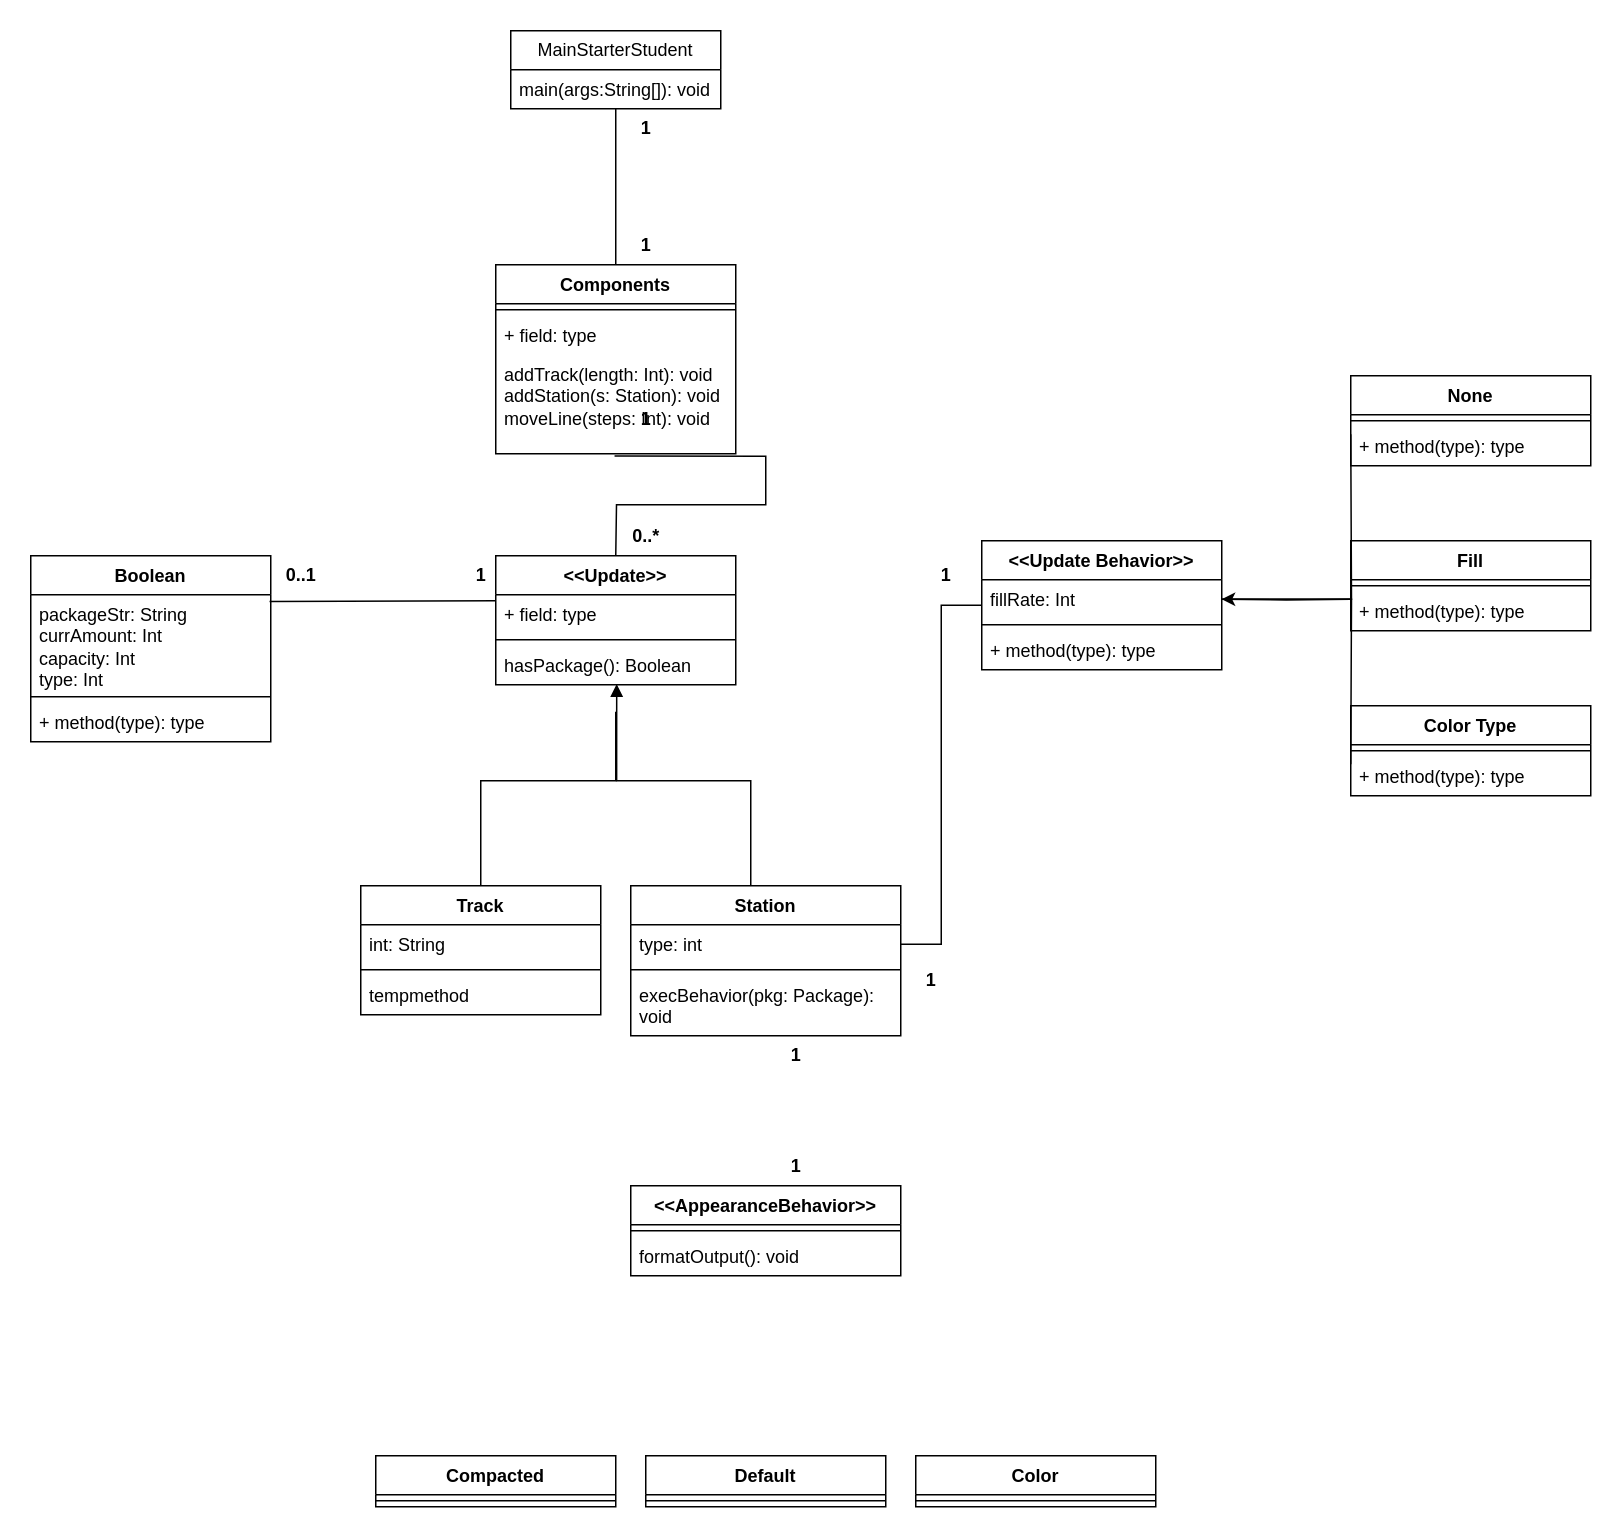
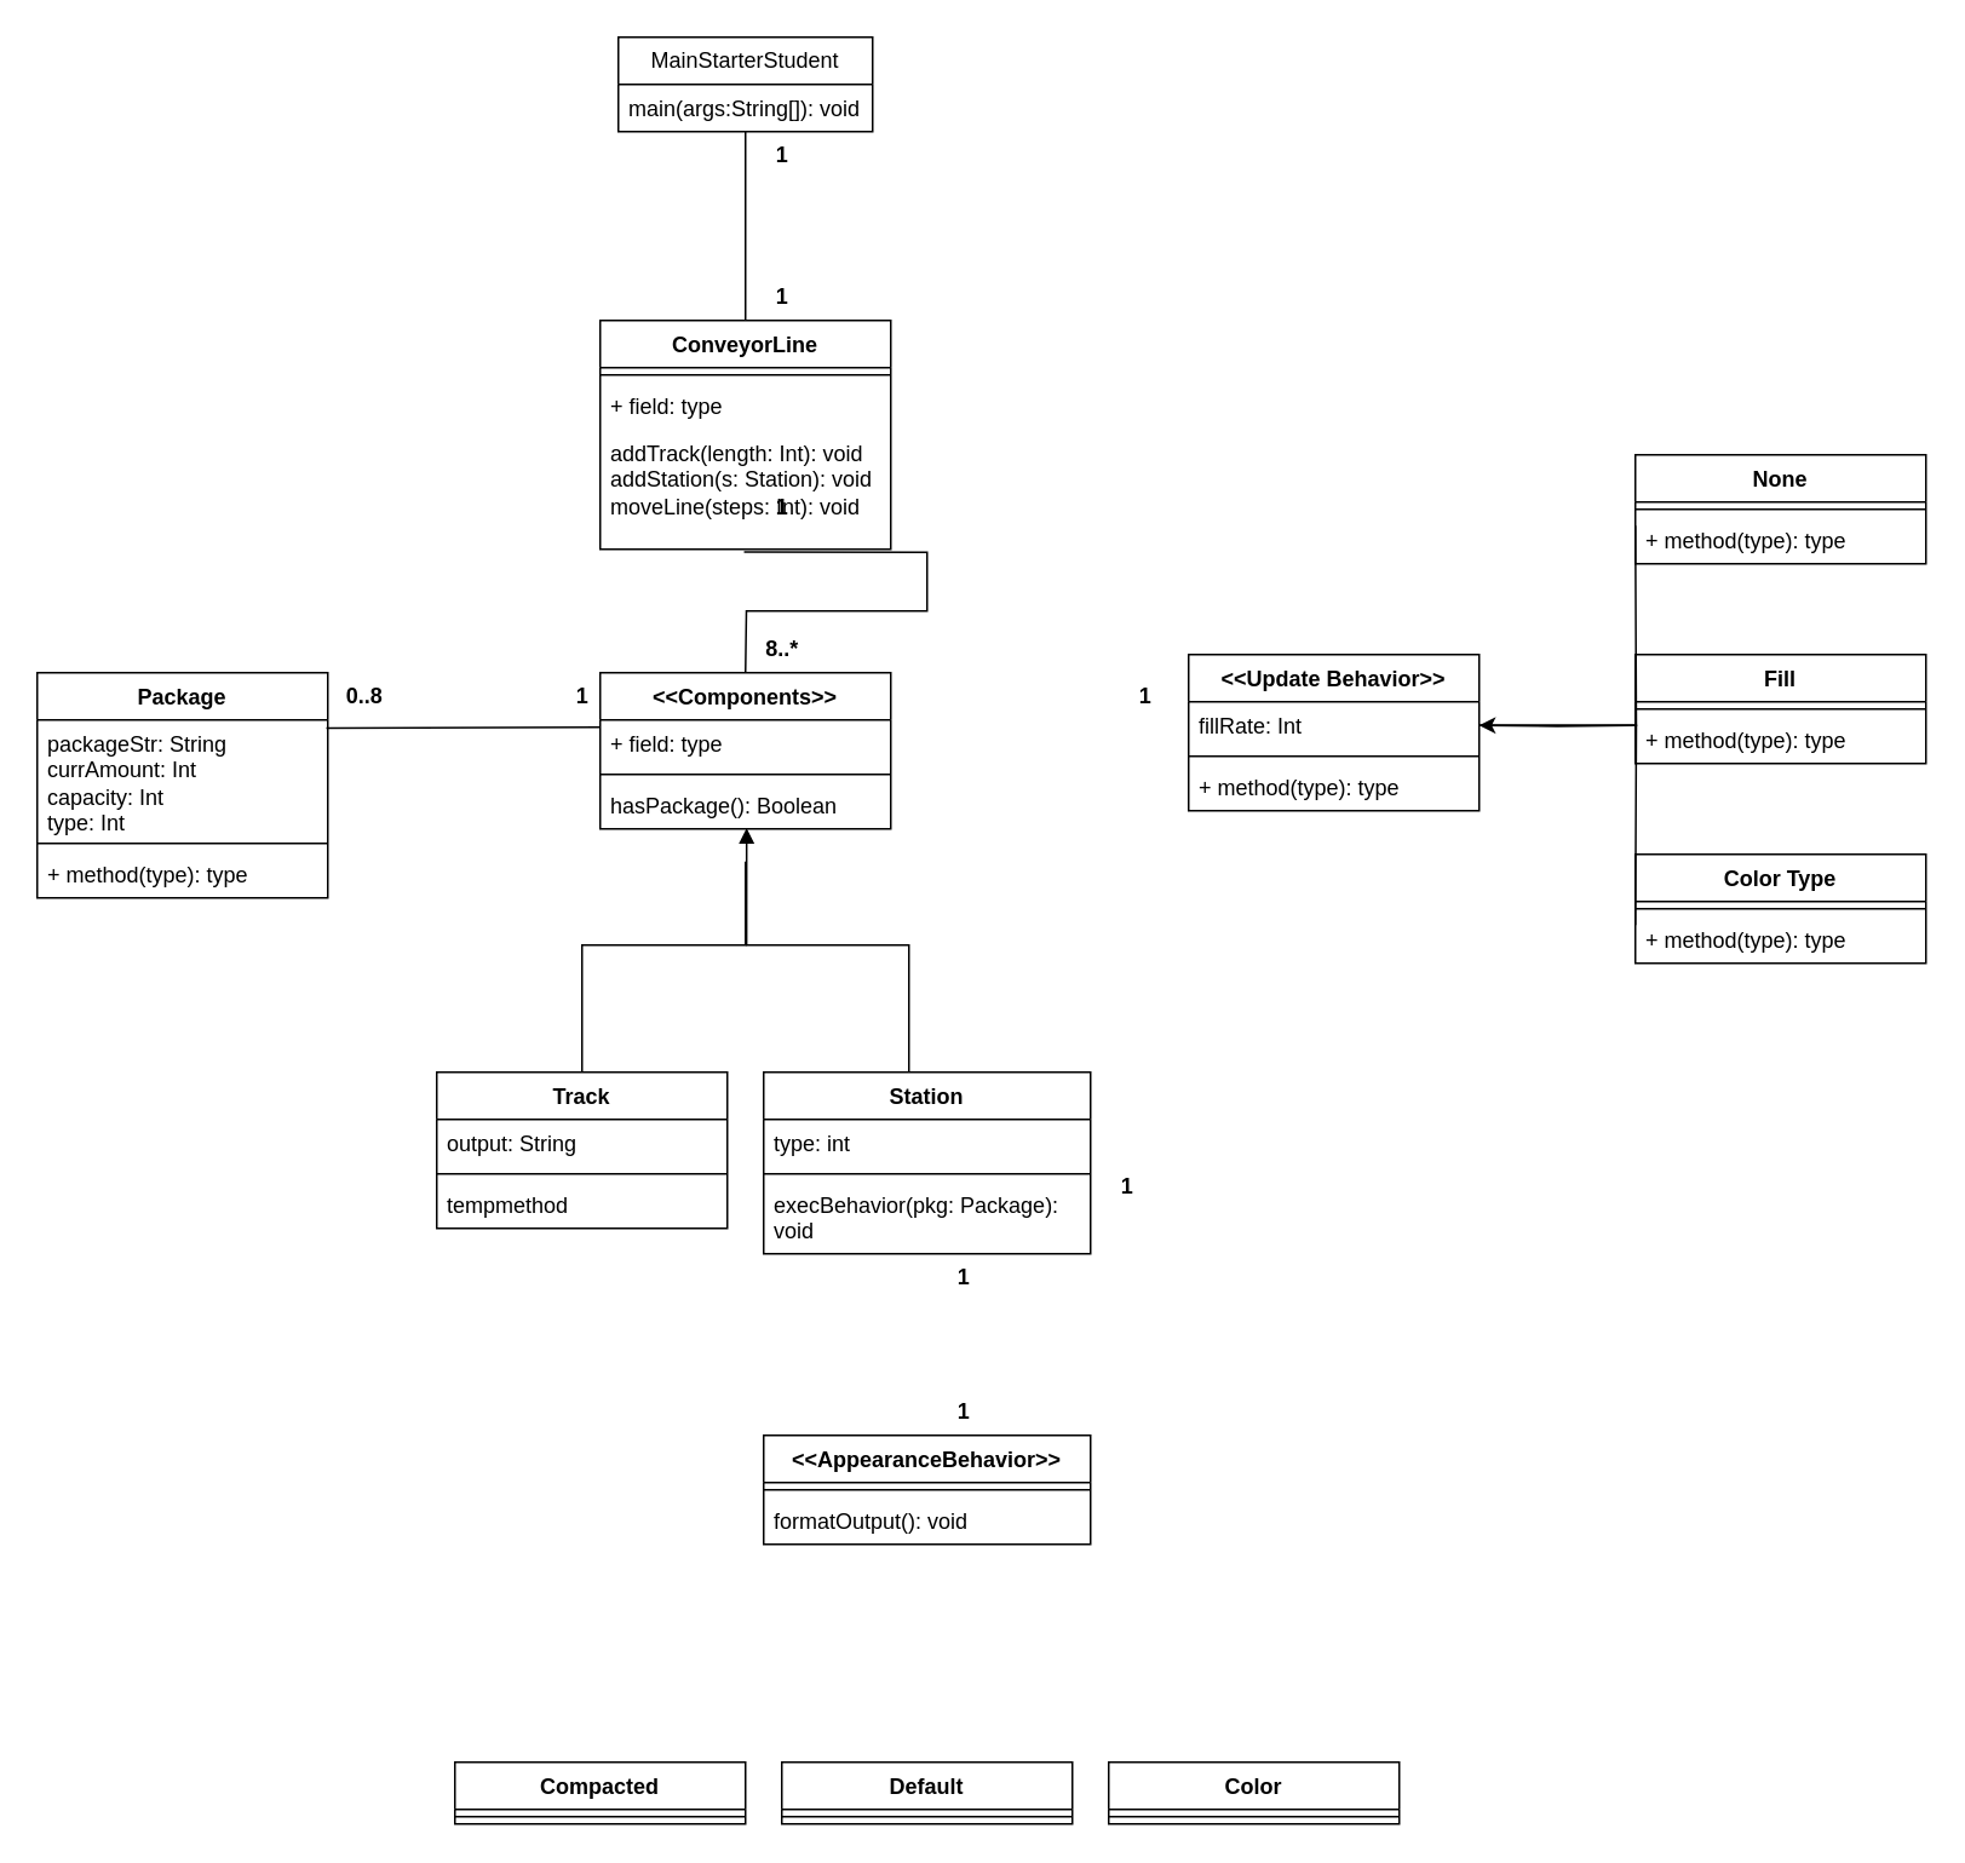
- <mxCell id="12" value="Components" style="swimlane;fontStyle=1;align=center;verticalAlign=top;childLayout=stackLayout;horizontal=1;startSize=26;horizontalStack=0;resizeParent=1;resizeParentMax=0;resizeLast=0;collapsible=1;marginBottom=0;whiteSpace=wrap;html=1;" vertex="1" parent="1"><mxGeometry x="330" y="176" width="160" height="126" as="geometry" /></mxCell>
+ <mxCell id="12" value="ConveyorLine" style="swimlane;fontStyle=1;align=center;verticalAlign=top;childLayout=stackLayout;horizontal=1;startSize=26;horizontalStack=0;resizeParent=1;resizeParentMax=0;resizeLast=0;collapsible=1;marginBottom=0;whiteSpace=wrap;html=1;" vertex="1" parent="1"><mxGeometry x="330" y="176" width="160" height="126" as="geometry" /></mxCell>
- <mxCell id="8" value="0..*" style="text;align=center;fontStyle=1;verticalAlign=middle;spacingLeft=3;spacingRight=3;strokeColor=none;rotatable=0;points=[[0,0.5],[1,0.5]];portConstraint=eastwest;html=1;" vertex="1" parent="1"><mxGeometry x="390" y="344" width="80" height="26" as="geometry" /></mxCell>
+ <mxCell id="8" value="8..*" style="text;align=center;fontStyle=1;verticalAlign=middle;spacingLeft=3;spacingRight=3;strokeColor=none;rotatable=0;points=[[0,0.5],[1,0.5]];portConstraint=eastwest;html=1;" vertex="1" parent="1"><mxGeometry x="390" y="344" width="80" height="26" as="geometry" /></mxCell>
- <mxCell id="21" value="0..1" style="text;align=center;fontStyle=1;verticalAlign=middle;spacingLeft=3;spacingRight=3;strokeColor=none;rotatable=0;points=[[0,0.5],[1,0.5]];portConstraint=eastwest;html=1;" vertex="1" parent="1"><mxGeometry x="160" y="370" width="80" height="26" as="geometry" /></mxCell>
+ <mxCell id="21" value="0..8" style="text;align=center;fontStyle=1;verticalAlign=middle;spacingLeft=3;spacingRight=3;strokeColor=none;rotatable=0;points=[[0,0.5],[1,0.5]];portConstraint=eastwest;html=1;" vertex="1" parent="1"><mxGeometry x="160" y="370" width="80" height="26" as="geometry" /></mxCell>
- <mxCell id="16" value="Boolean" style="swimlane;fontStyle=1;align=center;verticalAlign=top;childLayout=stackLayout;horizontal=1;startSize=26;horizontalStack=0;resizeParent=1;resizeParentMax=0;resizeLast=0;collapsible=1;marginBottom=0;whiteSpace=wrap;html=1;" vertex="1" parent="1"><mxGeometry x="20" y="370" width="160" height="124" as="geometry" /></mxCell>
+ <mxCell id="16" value="Package" style="swimlane;fontStyle=1;align=center;verticalAlign=top;childLayout=stackLayout;horizontal=1;startSize=26;horizontalStack=0;resizeParent=1;resizeParentMax=0;resizeLast=0;collapsible=1;marginBottom=0;whiteSpace=wrap;html=1;" vertex="1" parent="1"><mxGeometry x="20" y="370" width="160" height="124" as="geometry" /></mxCell>
- <mxCell id="23" value="&amp;lt;&amp;lt;Update&amp;gt;&amp;gt;" style="swimlane;fontStyle=1;align=center;verticalAlign=top;childLayout=stackLayout;horizontal=1;startSize=26;horizontalStack=0;resizeParent=1;resizeParentMax=0;resizeLast=0;collapsible=1;marginBottom=0;whiteSpace=wrap;html=1;" vertex="1" parent="1"><mxGeometry x="330" y="370" width="160" height="86" as="geometry" /></mxCell>
+ <mxCell id="23" value="&amp;lt;&amp;lt;Components&amp;gt;&amp;gt;" style="swimlane;fontStyle=1;align=center;verticalAlign=top;childLayout=stackLayout;horizontal=1;startSize=26;horizontalStack=0;resizeParent=1;resizeParentMax=0;resizeLast=0;collapsible=1;marginBottom=0;whiteSpace=wrap;html=1;" vertex="1" parent="1"><mxGeometry x="330" y="370" width="160" height="86" as="geometry" /></mxCell>
- <mxCell id="39" style="edgeStyle=orthogonalEdgeStyle;rounded=0;orthogonalLoop=1;jettySize=auto;html=1;entryX=0;entryY=0.5;entryDx=0;entryDy=0;endArrow=none;endFill=0;" edge="1" parent="1" source="32" target="35"><mxGeometry relative="1" as="geometry" /></mxCell>
- <mxCell id="28" value="int: String" style="text;strokeColor=none;fillColor=none;align=left;verticalAlign=top;spacingLeft=4;spacingRight=4;overflow=hidden;rotatable=0;points=[[0,0.5],[1,0.5]];portConstraint=eastwest;whiteSpace=wrap;html=1;" vertex="1" parent="27"><mxGeometry y="26" width="160" height="26" as="geometry" /></mxCell>
+ <mxCell id="28" value="output: String" style="text;strokeColor=none;fillColor=none;align=left;verticalAlign=top;spacingLeft=4;spacingRight=4;overflow=hidden;rotatable=0;points=[[0,0.5],[1,0.5]];portConstraint=eastwest;whiteSpace=wrap;html=1;" vertex="1" parent="27"><mxGeometry y="26" width="160" height="26" as="geometry" /></mxCell>
